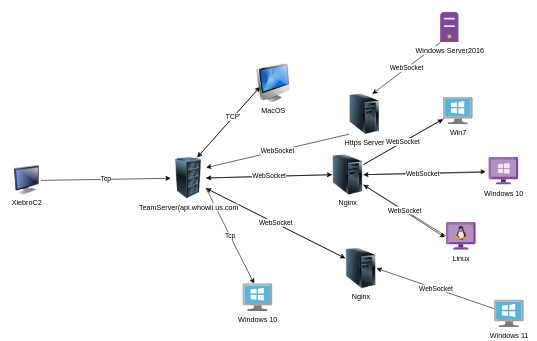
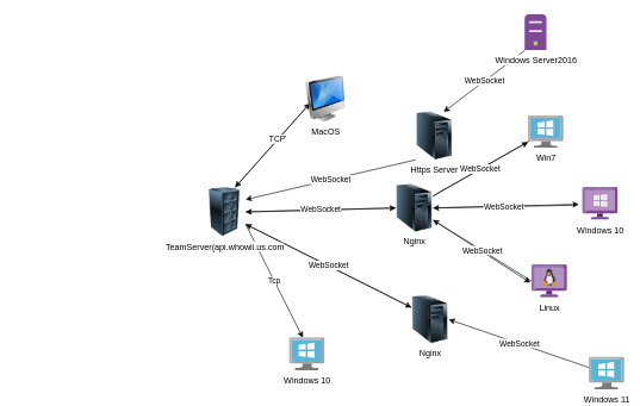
- <mxCell id="8" value="Tcp" style="edgeStyle=none;html=1;exitX=1;exitY=0.5;exitDx=0;exitDy=0;align=center;" parent="1" source="9" target="14" edge="1"><mxGeometry relative="1" as="geometry" /></mxCell>
- <mxCell id="9" value="XiebroC2" style="image;html=1;image=img/lib/clip_art/computers/Monitor_128x128.png;align=center;" parent="1" vertex="1"><mxGeometry x="20" y="276" width="48" height="48" as="geometry" /></mxCell>
